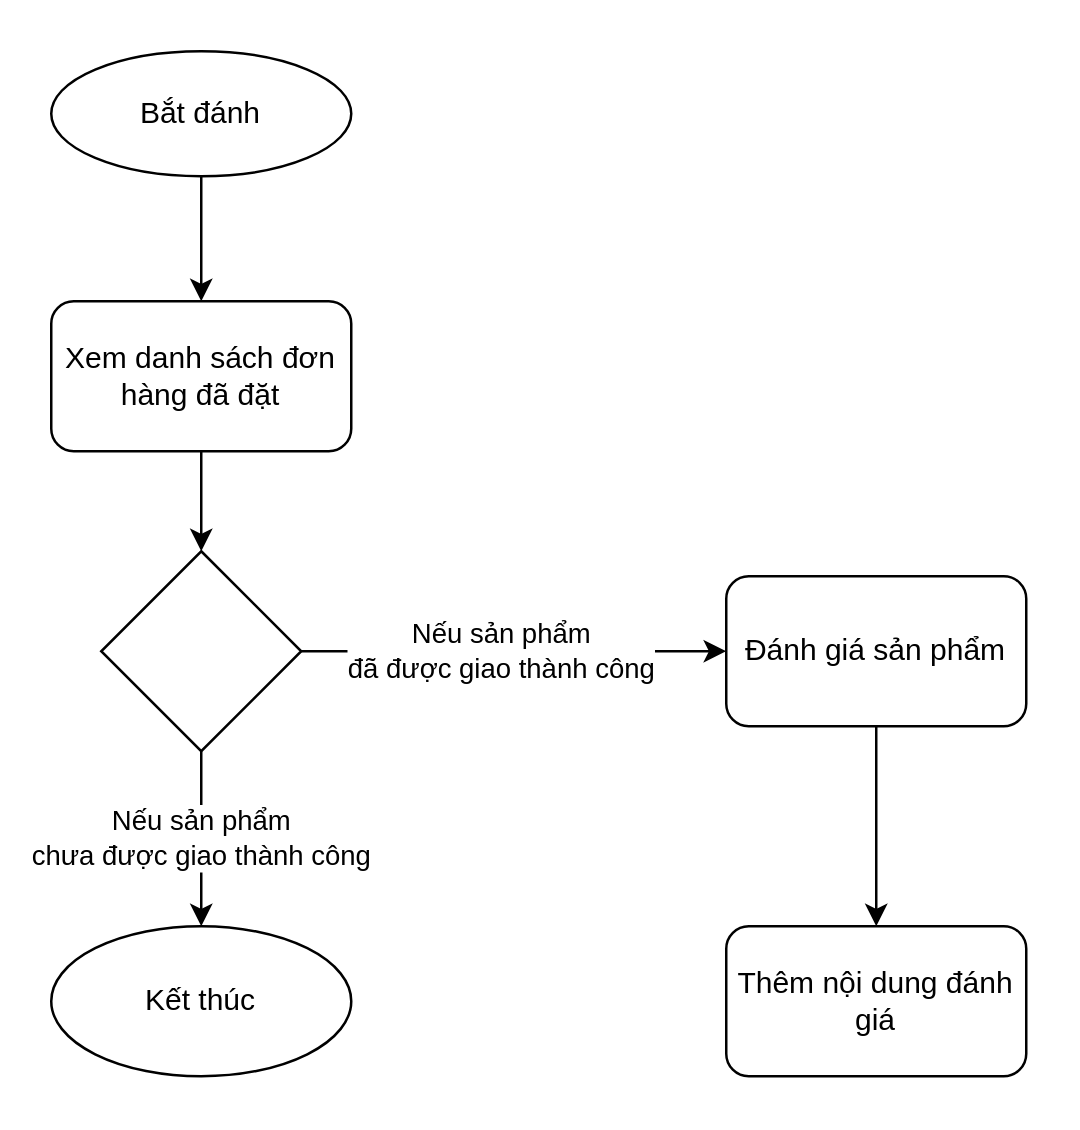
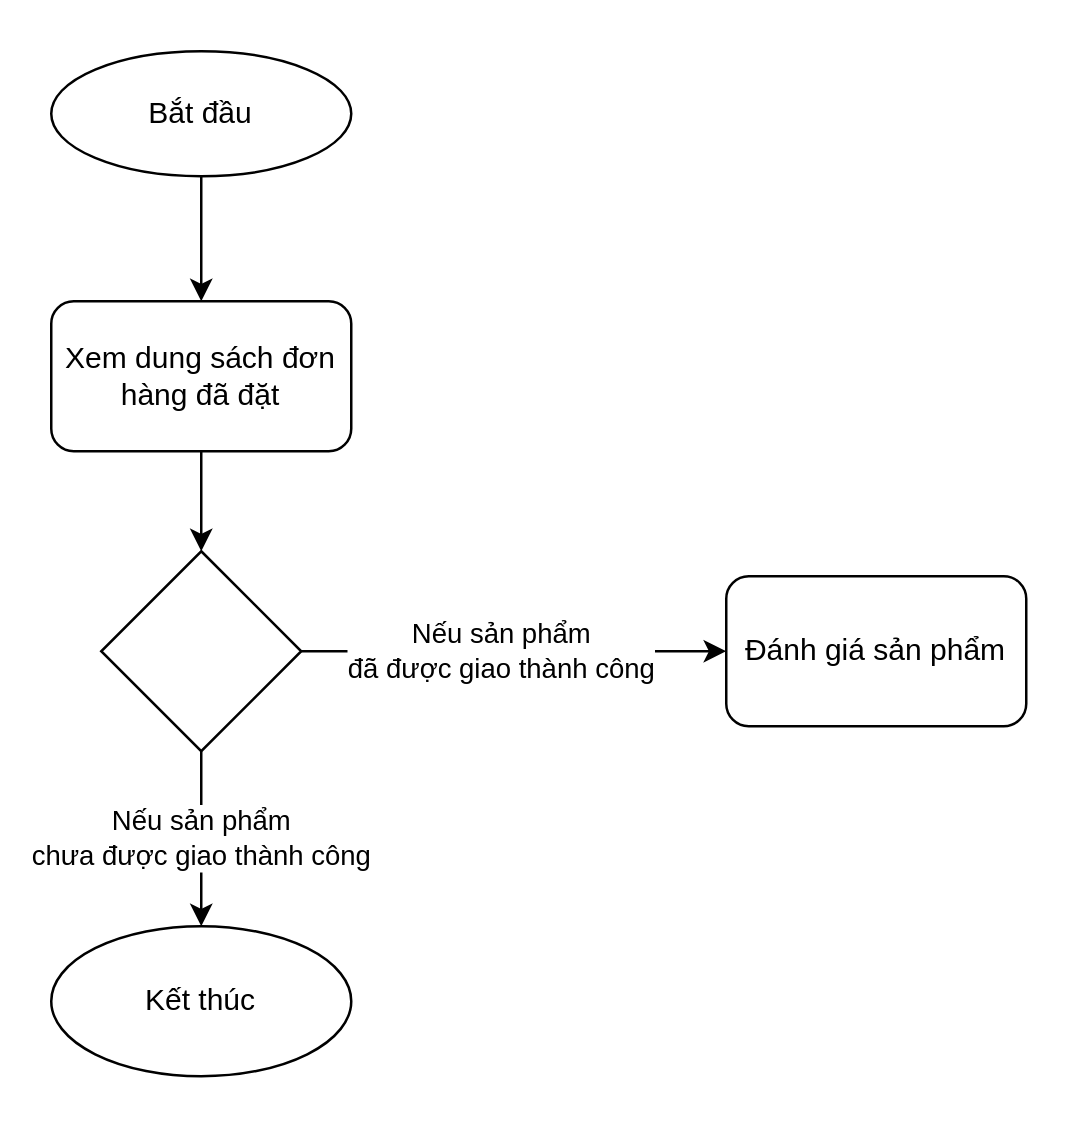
- <mxCell id="3" value="Bắt đánh" style="ellipse;whiteSpace=wrap;html=1;" vertex="1" parent="1"><mxGeometry x="20" y="20" width="120" height="50" as="geometry" /></mxCell>
+ <mxCell id="3" value="Bắt đầu" style="ellipse;whiteSpace=wrap;html=1;" vertex="1" parent="1"><mxGeometry x="20" y="20" width="120" height="50" as="geometry" /></mxCell>
- <mxCell id="5" value="Xem danh sách đơn hàng đã đặt" style="rounded=1;whiteSpace=wrap;html=1;" vertex="1" parent="1"><mxGeometry x="20" y="120" width="120" height="60" as="geometry" /></mxCell>
+ <mxCell id="5" value="Xem dung sách đơn hàng đã đặt" style="rounded=1;whiteSpace=wrap;html=1;" vertex="1" parent="1"><mxGeometry x="20" y="120" width="120" height="60" as="geometry" /></mxCell>
- <mxCell id="6" style="edgeStyle=orthogonalEdgeStyle;rounded=0;orthogonalLoop=1;jettySize=auto;html=1;exitX=0.5;exitY=1;exitDx=0;exitDy=0;entryX=0.5;entryY=0;entryDx=0;entryDy=0;" edge="1" parent="1" source="7" target="12"><mxGeometry relative="1" as="geometry" /></mxCell>
- <mxCell id="12" value="Thêm nội dung đánh giá" style="rounded=1;whiteSpace=wrap;html=1;" vertex="1" parent="1"><mxGeometry x="290" y="370" width="120" height="60" as="geometry" /></mxCell>
